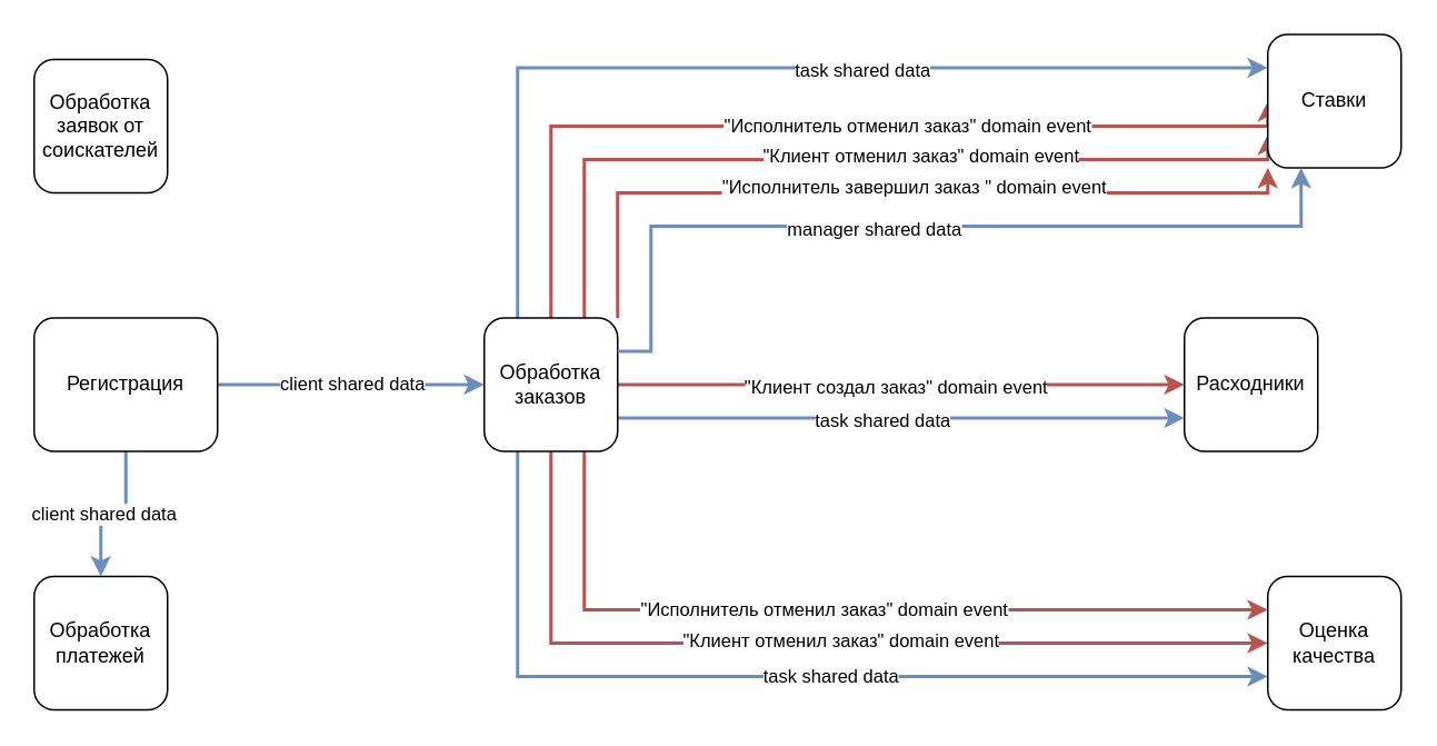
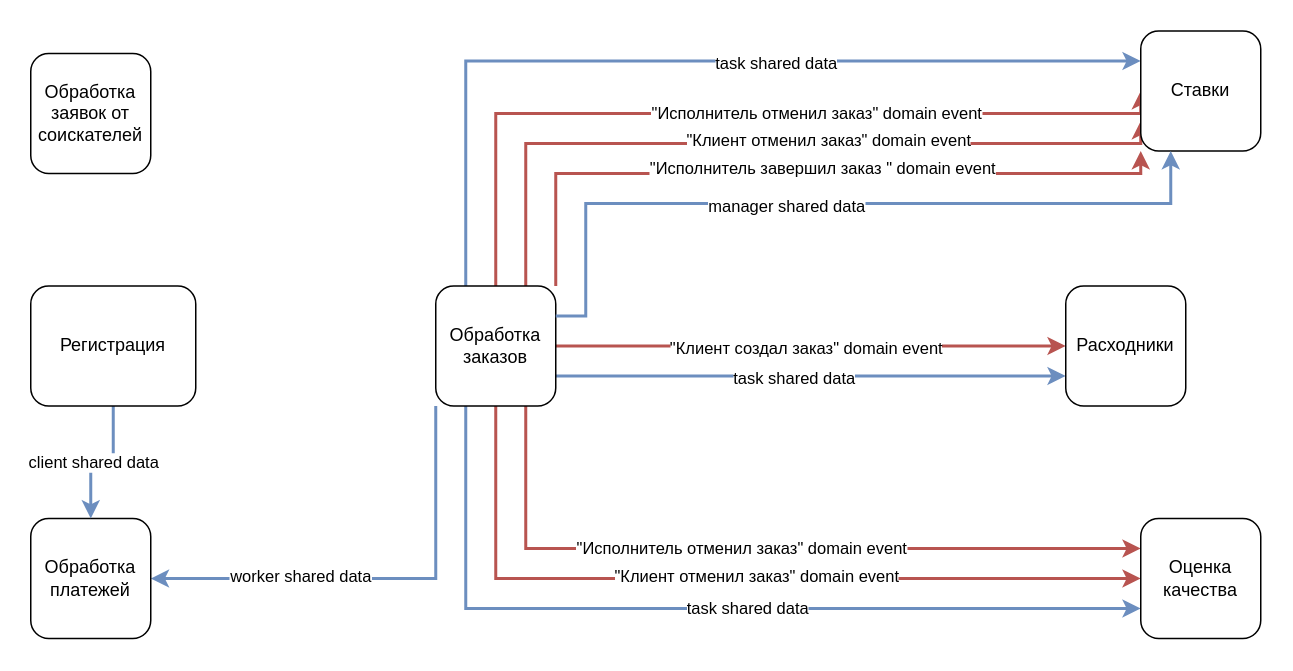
- <mxCell id="28" style="edgeStyle=orthogonalEdgeStyle;rounded=0;orthogonalLoop=1;jettySize=auto;html=1;entryX=0;entryY=0.5;entryDx=0;entryDy=0;strokeColor=#6c8ebf;strokeWidth=2;align=center;verticalAlign=middle;fontFamily=Helvetica;fontSize=11;fontColor=default;labelBackgroundColor=default;endArrow=classic;fillColor=#dae8fc;" edge="1" parent="1" source="32" target="23"><mxGeometry relative="1" as="geometry" /></mxCell>
- <mxCell id="29" value="client shared data" style="edgeLabel;html=1;align=center;verticalAlign=middle;resizable=0;points=[];rounded=0;strokeColor=#6c8ebf;strokeWidth=2;fontFamily=Helvetica;fontSize=11;fontColor=default;labelBackgroundColor=default;fillColor=#dae8fc;" vertex="1" connectable="0" parent="28"><mxGeometry x="-0.003" y="1" relative="1" as="geometry"><mxPoint as="offset" /></mxGeometry></mxCell>
+ <mxCell id="21" style="edgeStyle=orthogonalEdgeStyle;rounded=0;orthogonalLoop=1;jettySize=auto;html=1;entryX=1;entryY=0.5;entryDx=0;entryDy=0;exitX=0;exitY=1;exitDx=0;exitDy=0;strokeColor=#6c8ebf;strokeWidth=2;align=center;verticalAlign=middle;fontFamily=Helvetica;fontSize=11;fontColor=default;labelBackgroundColor=default;endArrow=classic;fillColor=#dae8fc;" edge="1" parent="1" source="23" target="25"><mxGeometry relative="1" as="geometry"><mxPoint x="230" y="285" as="sourcePoint" /><Array as="points"><mxPoint x="290" y="385" /></Array></mxGeometry></mxCell>
+ <mxCell id="22" value="worker shared data" style="edgeLabel;html=1;align=center;verticalAlign=middle;resizable=0;points=[];rounded=0;strokeColor=#6c8ebf;strokeWidth=2;fontFamily=Helvetica;fontSize=11;fontColor=default;labelBackgroundColor=default;fillColor=#dae8fc;" vertex="1" connectable="0" parent="21"><mxGeometry x="-0.465" relative="1" as="geometry"><mxPoint x="-91" y="31" as="offset" /></mxGeometry></mxCell>
